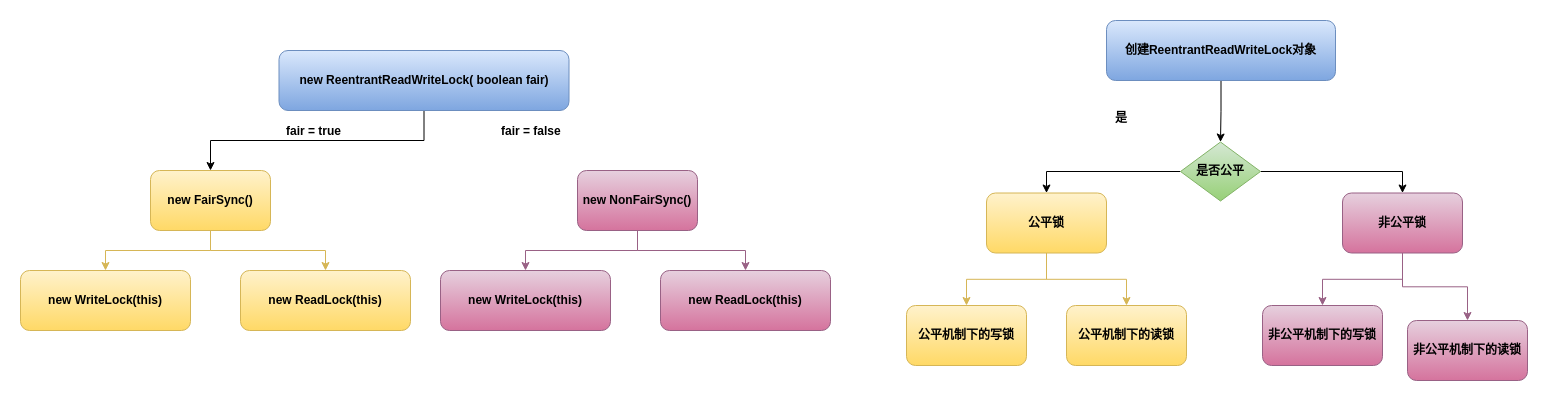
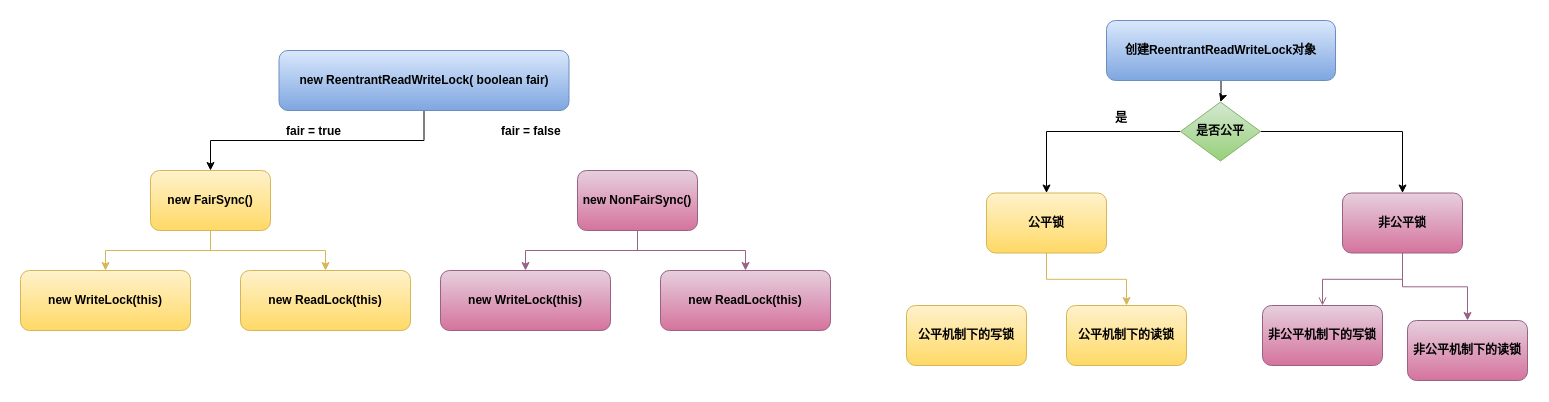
- <mxCell id="14" value="是否公平" style="rhombus;whiteSpace=wrap;html=1;fontStyle=1;fontFamily=Helvetica;gradientColor=#97d077;fillColor=#d5e8d4;strokeColor=#82b366;" vertex="1" parent="1"><mxGeometry x="1180" y="141.5" width="80" height="59" as="geometry" /></mxCell>
+ <mxCell id="14" value="是否公平" style="rhombus;whiteSpace=wrap;html=1;fontStyle=1;fontFamily=Helvetica;gradientColor=#97d077;fillColor=#d5e8d4;strokeColor=#82b366;" vertex="1" parent="1"><mxGeometry x="1180" y="101.5" width="80" height="59" as="geometry" /></mxCell>
- <mxCell id="15" style="edgeStyle=orthogonalEdgeStyle;rounded=0;orthogonalLoop=1;jettySize=auto;html=1;exitX=0.5;exitY=1;exitDx=0;exitDy=0;entryX=0.5;entryY=0;entryDx=0;entryDy=0;fontFamily=Helvetica;fillColor=#fff2cc;strokeColor=#d6b656;gradientColor=#ffd966;" edge="1" parent="1" source="17" target="21"><mxGeometry relative="1" as="geometry" /></mxCell>
- <mxCell id="18" style="edgeStyle=orthogonalEdgeStyle;rounded=0;orthogonalLoop=1;jettySize=auto;html=1;exitX=0.5;exitY=1;exitDx=0;exitDy=0;entryX=0.5;entryY=0;entryDx=0;entryDy=0;fontFamily=Helvetica;gradientColor=#d5739d;fillColor=#e6d0de;strokeColor=#996185;" edge="1" parent="1" source="20" target="23"><mxGeometry relative="1" as="geometry" /></mxCell>
+ <mxCell id="18" style="edgeStyle=orthogonalEdgeStyle;rounded=0;orthogonalLoop=1;jettySize=auto;html=1;exitX=0.5;exitY=1;exitDx=0;exitDy=0;entryX=0.5;entryY=0;entryDx=0;entryDy=0;fontFamily=Helvetica;gradientColor=#d5739d;fillColor=#e6d0de;strokeColor=#996185;endArrow=open;" edge="1" parent="1" source="20" target="23"><mxGeometry relative="1" as="geometry" /></mxCell>
